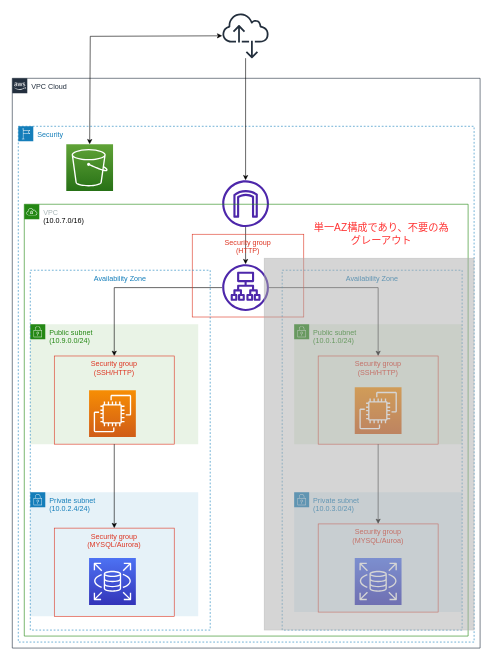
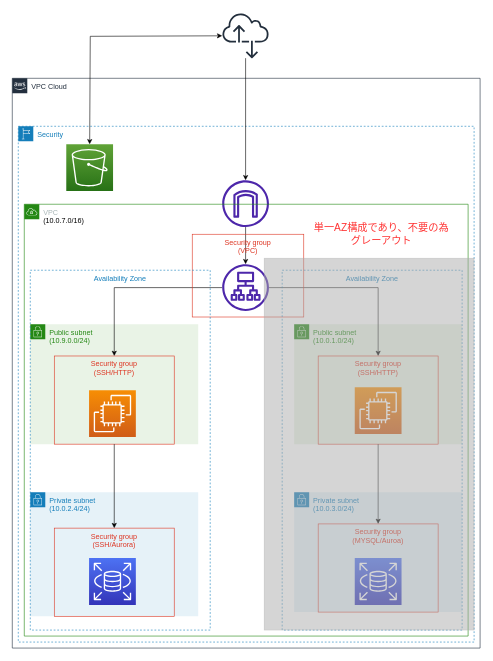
- <mxCell id="22" value="Security group&#10;(HTTP)" style="fillColor=none;strokeColor=#DD3522;verticalAlign=top;fontStyle=0;fontColor=#DD3522;" parent="1" vertex="1"><mxGeometry x="320" y="390" width="186" height="138" as="geometry" /></mxCell>
+ <mxCell id="22" value="Security group&#10;(VPC)" style="fillColor=none;strokeColor=#DD3522;verticalAlign=top;fontStyle=0;fontColor=#DD3522;" parent="1" vertex="1"><mxGeometry x="320" y="390" width="186" height="138" as="geometry" /></mxCell>
- <mxCell id="13" value="Security group&#10;(MYSQL/Aurora)" style="fillColor=none;strokeColor=#DD3522;verticalAlign=top;fontStyle=0;fontColor=#DD3522;" parent="11" vertex="1"><mxGeometry x="40" y="60" width="200" height="147" as="geometry" /></mxCell>
+ <mxCell id="13" value="Security group&#10;(SSH/Aurora)" style="fillColor=none;strokeColor=#DD3522;verticalAlign=top;fontStyle=0;fontColor=#DD3522;" parent="11" vertex="1"><mxGeometry x="40" y="60" width="200" height="147" as="geometry" /></mxCell>
